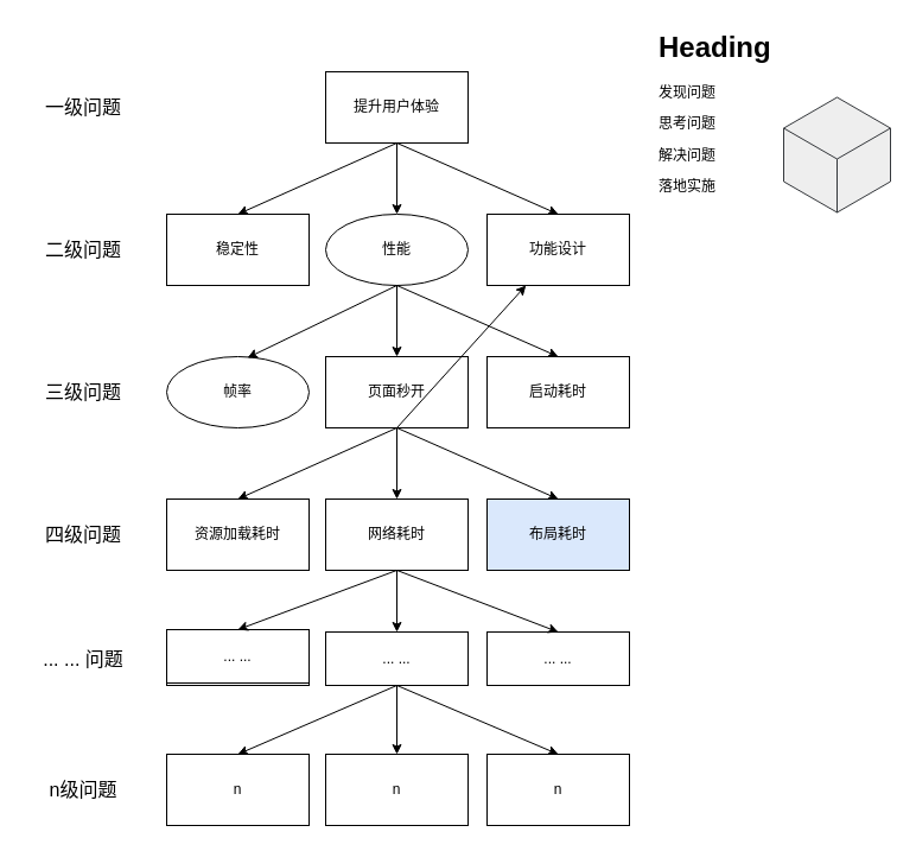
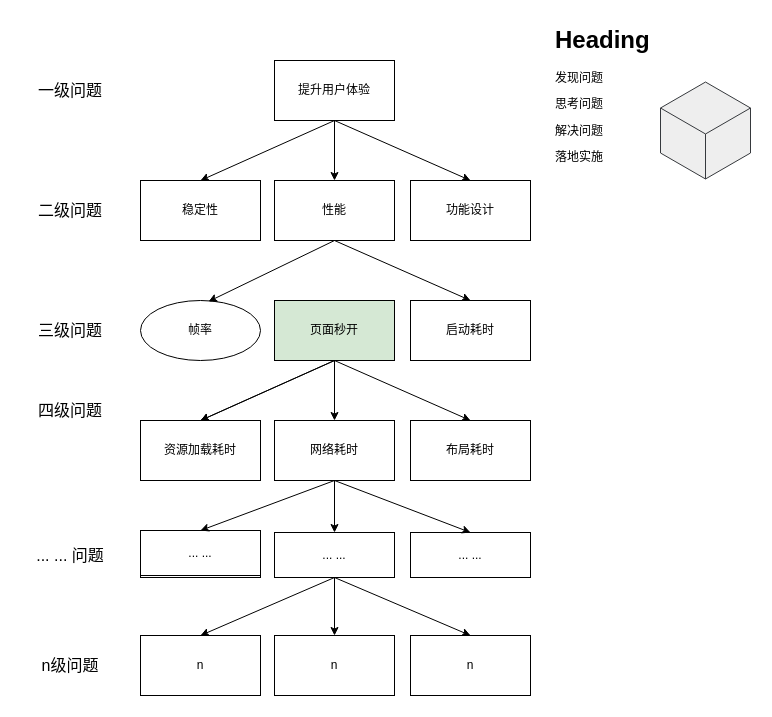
- <mxCell id="8" value="性能" style="ellipse;whiteSpace=wrap;html=1;" parent="1" vertex="1"><mxGeometry x="274" y="180" width="120" height="60" as="geometry" /></mxCell>
+ <mxCell id="8" value="性能" style="rounded=0;whiteSpace=wrap;html=1;" parent="1" vertex="1"><mxGeometry x="274" y="180" width="120" height="60" as="geometry" /></mxCell>
- <mxCell id="19" value="" style="endArrow=classic;html=1;exitX=0.5;exitY=1;exitDx=0;exitDy=0;entryX=0.5;entryY=0;entryDx=0;entryDy=0;" parent="1" source="8" target="11" edge="1"><mxGeometry width="50" height="50" relative="1" as="geometry"><mxPoint x="250" y="240" as="sourcePoint" /><mxPoint x="200" y="300" as="targetPoint" /></mxGeometry></mxCell>
- <mxCell id="22" value="" style="endArrow=classic;html=1;exitX=0.5;exitY=1;exitDx=0;exitDy=0;" parent="1" source="11" target="9" edge="1"><mxGeometry width="50" height="50" relative="1" as="geometry"><mxPoint x="250" y="360" as="sourcePoint" /><mxPoint x="200" y="420" as="targetPoint" /></mxGeometry></mxCell>
+ <mxCell id="22" value="" style="endArrow=classic;html=1;exitX=0.5;exitY=1;exitDx=0;exitDy=0;entryX=0.5;entryY=0;entryDx=0;entryDy=0;" parent="1" source="11" target="15" edge="1"><mxGeometry width="50" height="50" relative="1" as="geometry"><mxPoint x="250" y="360" as="sourcePoint" /><mxPoint x="200" y="420" as="targetPoint" /></mxGeometry></mxCell>
- <mxCell id="11" value="页面秒开" style="rounded=0;whiteSpace=wrap;html=1;" parent="1" vertex="1"><mxGeometry x="274" y="300" width="120" height="60" as="geometry" /></mxCell>
+ <mxCell id="11" value="页面秒开" style="rounded=0;whiteSpace=wrap;html=1;fillColor=#d5e8d4;" parent="1" vertex="1"><mxGeometry x="274" y="300" width="120" height="60" as="geometry" /></mxCell>
- <mxCell id="5" value="&lt;font style=&quot;font-size: 16px&quot;&gt;四级问题&lt;/font&gt;" style="text;html=1;strokeColor=none;fillColor=none;align=center;verticalAlign=middle;whiteSpace=wrap;rounded=0;" parent="1" vertex="1"><mxGeometry x="20" y="430" width="100" height="40" as="geometry" /></mxCell>
+ <mxCell id="5" value="&lt;font style=&quot;font-size: 16px&quot;&gt;四级问题&lt;/font&gt;" style="text;html=1;strokeColor=none;fillColor=none;align=center;verticalAlign=middle;whiteSpace=wrap;rounded=0;" parent="1" vertex="1"><mxGeometry x="20" y="390" width="100" height="40" as="geometry" /></mxCell>
- <mxCell id="13" value="布局耗时" style="rounded=0;whiteSpace=wrap;html=1;fillColor=#dae8fc;" parent="1" vertex="1"><mxGeometry x="410" y="420" width="120" height="60" as="geometry" /></mxCell>
+ <mxCell id="13" value="布局耗时" style="rounded=0;whiteSpace=wrap;html=1;" parent="1" vertex="1"><mxGeometry x="410" y="420" width="120" height="60" as="geometry" /></mxCell>
